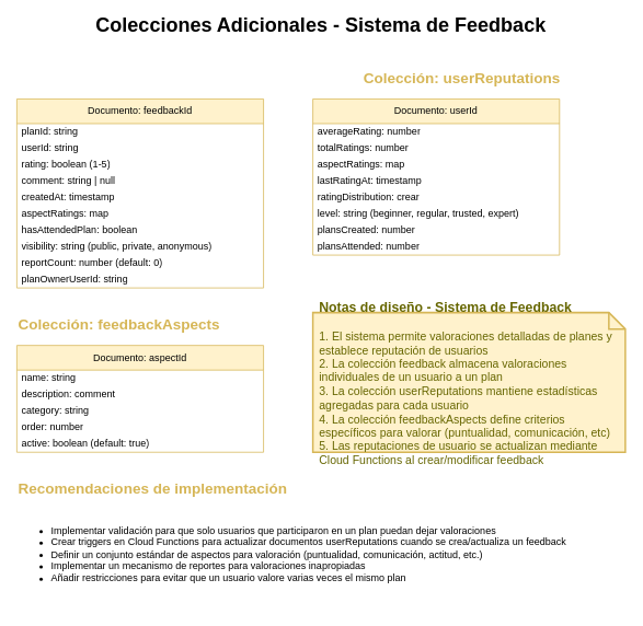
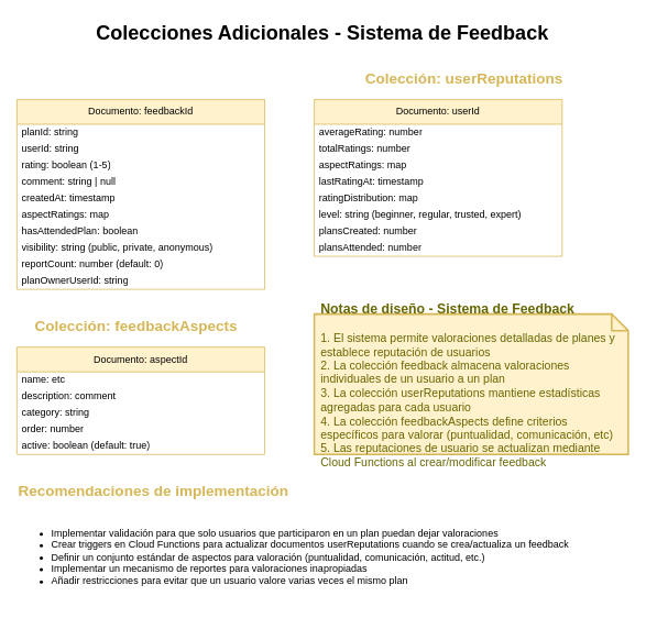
- <mxCell id="2" value="&lt;h1&gt;Colecciones Adicionales - Sistema de Feedback&lt;/h1&gt;" style="text;html=1;strokeColor=none;fillColor=none;align=center;verticalAlign=middle;whiteSpace=wrap;rounded=0;" vertex="1" parent="1"><mxGeometry x="20" y="10" width="740" height="40" as="geometry" /></mxCell>
+ <mxCell id="2" value="&lt;h1&gt;Colecciones Adicionales - Sistema de Feedback&lt;/h1&gt;" style="text;html=1;strokeColor=none;fillColor=none;align=center;verticalAlign=middle;whiteSpace=wrap;rounded=0;" vertex="1" parent="1"><mxGeometry x="20" y="20" width="740" height="40" as="geometry" /></mxCell>
- <mxCell id="20" value="ratingDistribution: crear&lt;string, number&gt;" style="text;strokeColor=none;fillColor=none;align=left;verticalAlign=middle;spacingLeft=4;spacingRight=4;overflow=hidden;points=[[0,0.5],[1,0.5]];portConstraint=eastwest;rotatable=0;whiteSpace=wrap;html=1;" vertex="1" parent="15"><mxGeometry y="110" width="300" height="20" as="geometry" /></mxCell>
+ <mxCell id="20" value="ratingDistribution: map&lt;string, number&gt;" style="text;strokeColor=none;fillColor=none;align=left;verticalAlign=middle;spacingLeft=4;spacingRight=4;overflow=hidden;points=[[0,0.5],[1,0.5]];portConstraint=eastwest;rotatable=0;whiteSpace=wrap;html=1;" vertex="1" parent="15"><mxGeometry y="110" width="300" height="20" as="geometry" /></mxCell>
- <mxCell id="24" value="&lt;h2&gt;Colección: feedbackAspects&lt;/h2&gt;" style="text;html=1;strokeColor=none;fillColor=none;align=left;verticalAlign=middle;whiteSpace=wrap;rounded=0;fontColor=#D6B656;" vertex="1" parent="1"><mxGeometry x="20" y="380" width="250" height="30" as="geometry" /></mxCell>
+ <mxCell id="24" value="&lt;h2&gt;Colección: feedbackAspects&lt;/h2&gt;" style="text;html=1;strokeColor=none;fillColor=none;align=left;verticalAlign=middle;whiteSpace=wrap;rounded=0;fontColor=#D6B656;" vertex="1" parent="1"><mxGeometry x="40" y="380" width="250" height="30" as="geometry" /></mxCell>
- <mxCell id="26" value="name: string" style="text;strokeColor=none;fillColor=none;align=left;verticalAlign=middle;spacingLeft=4;spacingRight=4;overflow=hidden;points=[[0,0.5],[1,0.5]];portConstraint=eastwest;rotatable=0;whiteSpace=wrap;html=1;" vertex="1" parent="25"><mxGeometry y="30" width="300" height="20" as="geometry" /></mxCell>
+ <mxCell id="26" value="name: etc" style="text;strokeColor=none;fillColor=none;align=left;verticalAlign=middle;spacingLeft=4;spacingRight=4;overflow=hidden;points=[[0,0.5],[1,0.5]];portConstraint=eastwest;rotatable=0;whiteSpace=wrap;html=1;" vertex="1" parent="25"><mxGeometry y="30" width="300" height="20" as="geometry" /></mxCell>
